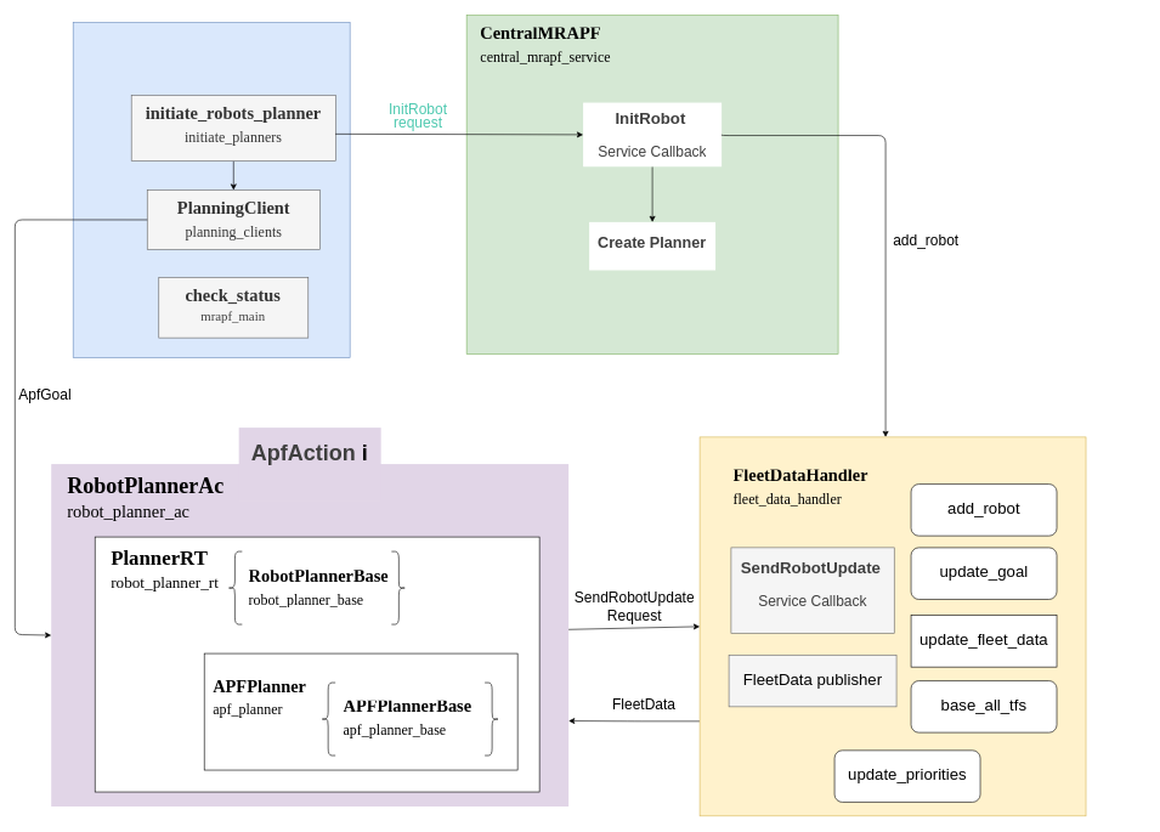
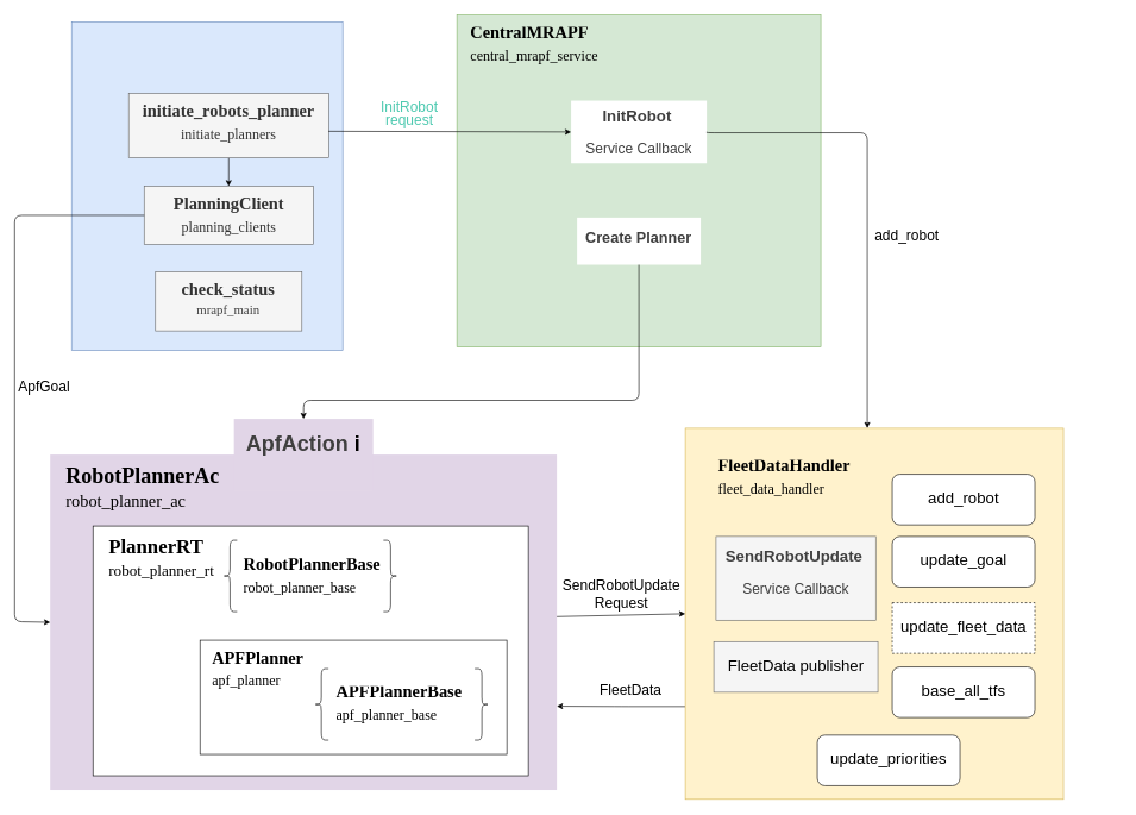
- <mxCell id="31" style="edgeStyle=none;html=1;exitX=0.5;exitY=1;exitDx=0;exitDy=0;entryX=0.5;entryY=0;entryDx=0;entryDy=0;" parent="28" source="32" target="33" edge="1"><mxGeometry relative="1" as="geometry"><mxPoint x="256.218" y="210.003" as="sourcePoint" /><mxPoint x="298.966" y="240" as="targetPoint" /></mxGeometry></mxCell>
+ <mxCell id="36" style="edgeStyle=orthogonalEdgeStyle;html=1;exitX=0.5;exitY=1;exitDx=0;exitDy=0;entryX=0.5;entryY=0;entryDx=0;entryDy=0;" parent="1" source="33" target="17" edge="1"><mxGeometry relative="1" as="geometry"><mxPoint x="931.25" y="382.6" as="sourcePoint" /><mxPoint x="440" y="610" as="targetPoint" /><Array as="points"><mxPoint x="895" y="560" /><mxPoint x="425" y="560" /></Array></mxGeometry></mxCell>
- <mxCell id="44" value="&lt;div style=&quot;line-height: 16px; white-space: pre;&quot;&gt;&lt;span&gt;&lt;font face=&quot;Helvetica&quot; style=&quot;color: rgb(0, 0, 0); font-size: 22px;&quot;&gt;update_fleet_data&lt;/font&gt;&lt;/span&gt;&lt;/div&gt;" style="rounded=1;whiteSpace=wrap;html=1;arcSize=0;" parent="39" vertex="1"><mxGeometry x="290" y="244.5" width="200" height="70.99" as="geometry" /></mxCell>
+ <mxCell id="44" value="&lt;div style=&quot;line-height: 16px; white-space: pre;&quot;&gt;&lt;span&gt;&lt;font face=&quot;Helvetica&quot; style=&quot;color: rgb(0, 0, 0); font-size: 22px;&quot;&gt;update_fleet_data&lt;/font&gt;&lt;/span&gt;&lt;/div&gt;" style="rounded=1;whiteSpace=wrap;html=1;arcSize=0;dashed=1;" parent="39" vertex="1"><mxGeometry x="290" y="244.5" width="200" height="70.99" as="geometry" /></mxCell>
- <mxCell id="24" value="&lt;h1 style=&quot;margin-top: 0px; line-height: 70%;&quot;&gt;&lt;font face=&quot;Georgia&quot;&gt;APFPlanner&lt;/font&gt;&lt;/h1&gt;&lt;p style=&quot;line-height: 70%;&quot;&gt;&lt;font face=&quot;Georgia&quot; style=&quot;line-height: 70%; font-size: 20px;&quot;&gt;apf_planner&lt;/font&gt;&lt;/p&gt;" style="text;html=1;whiteSpace=wrap;overflow=hidden;rounded=0;container=0;" parent="22" vertex="1"><mxGeometry x="10.52" y="30" width="139.48" height="98.82" as="geometry" /></mxCell>
+ <mxCell id="24" value="&lt;h1 style=&quot;margin-top: 0px; line-height: 70%;&quot;&gt;&lt;font face=&quot;Georgia&quot;&gt;APFPlanner&lt;/font&gt;&lt;/h1&gt;&lt;p style=&quot;line-height: 70%;&quot;&gt;&lt;font face=&quot;Georgia&quot; style=&quot;line-height: 70%; font-size: 20px;&quot;&gt;apf_planner&lt;/font&gt;&lt;/p&gt;" style="text;html=1;whiteSpace=wrap;overflow=hidden;rounded=0;container=0;" parent="22" vertex="1"><mxGeometry x="15.52" y="10" width="139.48" height="98.82" as="geometry" /></mxCell>
